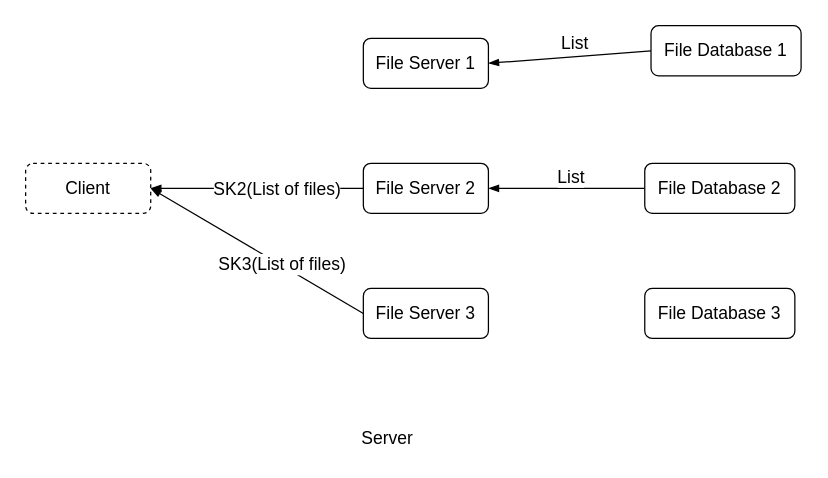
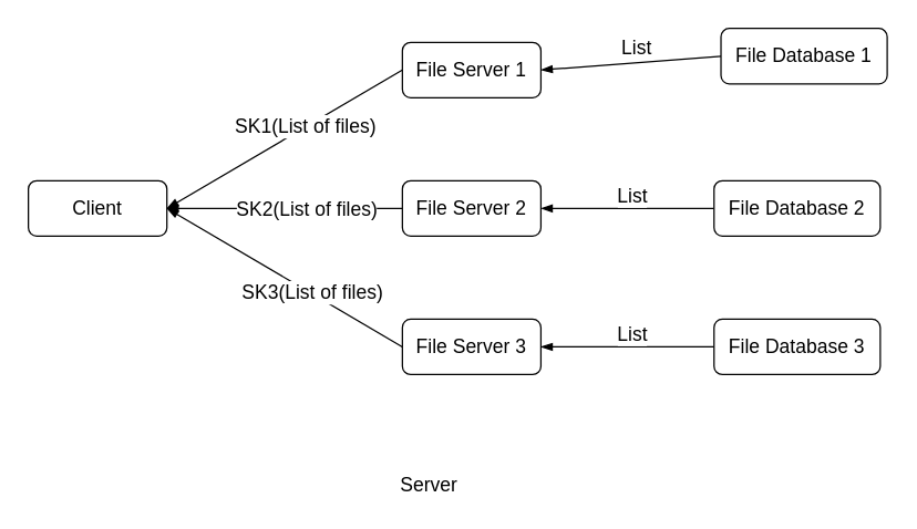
+ <mxCell id="2" style="edgeStyle=none;rounded=0;orthogonalLoop=1;jettySize=auto;html=1;exitX=1;exitY=0.5;exitDx=0;exitDy=0;entryX=0;entryY=0.5;entryDx=0;entryDy=0;startArrow=blockThin;startFill=1;endArrow=none;endFill=0;" edge="1" parent="1" source="8" target="11"><mxGeometry relative="1" as="geometry" /></mxCell>
+ <mxCell id="3" value="&lt;font style=&quot;font-size: 14px&quot;&gt;SK1(List of files)&lt;/font&gt;" style="edgeLabel;html=1;align=center;verticalAlign=middle;resizable=0;points=[];" vertex="1" connectable="0" parent="2"><mxGeometry x="0.204" y="-1" relative="1" as="geometry"><mxPoint x="-3.08" as="offset" /></mxGeometry></mxCell>
- <mxCell id="8" value="&lt;font style=&quot;font-size: 14px&quot;&gt;Client&lt;/font&gt;" style="rounded=1;whiteSpace=wrap;html=1;dashed=1;" vertex="1" parent="1"><mxGeometry x="20" y="130" width="100" height="40" as="geometry" /></mxCell>
+ <mxCell id="8" value="&lt;font style=&quot;font-size: 14px&quot;&gt;Client&lt;/font&gt;" style="rounded=1;whiteSpace=wrap;html=1;" vertex="1" parent="1"><mxGeometry x="20" y="130" width="100" height="40" as="geometry" /></mxCell>
+ <mxCell id="15" style="edgeStyle=none;rounded=0;orthogonalLoop=1;jettySize=auto;html=1;exitX=1;exitY=0.5;exitDx=0;exitDy=0;entryX=0;entryY=0.5;entryDx=0;entryDy=0;startArrow=blockThin;startFill=1;endArrow=none;endFill=0;" edge="1" parent="1" source="17" target="19"><mxGeometry relative="1" as="geometry" /></mxCell>
+ <mxCell id="16" value="&lt;span style=&quot;font-size: 14px&quot;&gt;List&lt;/span&gt;" style="edgeLabel;html=1;align=center;verticalAlign=middle;resizable=0;points=[];" vertex="1" connectable="0" parent="15"><mxGeometry x="-0.459" y="2" relative="1" as="geometry"><mxPoint x="31" y="-8" as="offset" /></mxGeometry></mxCell>
